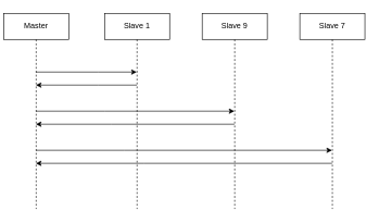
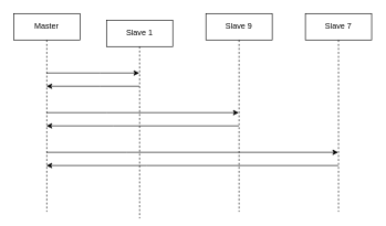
- <mxCell id="5" value="Master" style="shape=umlLifeline;perimeter=lifelinePerimeter;whiteSpace=wrap;html=1;container=1;collapsible=0;recursiveResize=0;outlineConnect=0;" vertex="1" parent="1"><mxGeometry x="5" y="20" width="100" height="300" as="geometry" /></mxCell>
+ <mxCell id="5" value="Master" style="shape=umlLifeline;perimeter=lifelinePerimeter;whiteSpace=wrap;html=1;container=1;collapsible=0;recursiveResize=0;outlineConnect=0;" vertex="1" parent="1"><mxGeometry x="20" y="20" width="100" height="300" as="geometry" /></mxCell>
- <mxCell id="9" value="Slave 1" style="shape=umlLifeline;perimeter=lifelinePerimeter;whiteSpace=wrap;html=1;container=1;collapsible=0;recursiveResize=0;outlineConnect=0;" vertex="1" parent="1"><mxGeometry x="160" y="20" width="100" height="300" as="geometry" /></mxCell>
+ <mxCell id="9" value="Slave 1" style="shape=umlLifeline;perimeter=lifelinePerimeter;whiteSpace=wrap;html=1;container=1;collapsible=0;recursiveResize=0;outlineConnect=0;" vertex="1" parent="1"><mxGeometry x="160" y="30" width="100" height="300" as="geometry" /></mxCell>
